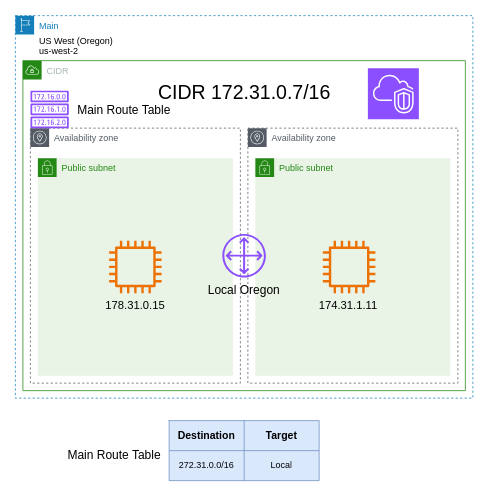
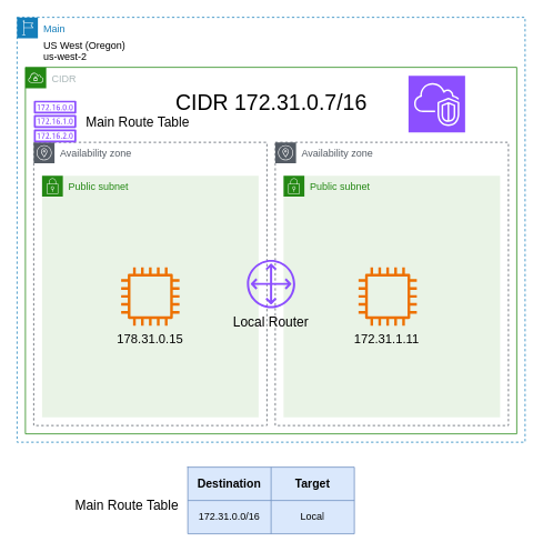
- <mxCell id="18" value="Local Oregon" style="text;whiteSpace=wrap;align=center;fontSize=16;" parent="4" vertex="1"><mxGeometry x="231.25" y="349" width="147.5" height="40" as="geometry" /></mxCell>
+ <mxCell id="18" value="Local Router" style="text;whiteSpace=wrap;align=center;fontSize=16;" parent="4" vertex="1"><mxGeometry x="231.25" y="349" width="147.5" height="40" as="geometry" /></mxCell>
- <mxCell id="16" value="174.31.1.11" style="text;whiteSpace=wrap;align=center;fontSize=15;" parent="4" vertex="1"><mxGeometry x="370" y="370" width="147.5" height="40" as="geometry" /></mxCell>
+ <mxCell id="16" value="172.31.1.11" style="text;whiteSpace=wrap;align=center;fontSize=15;" parent="4" vertex="1"><mxGeometry x="370" y="370" width="147.5" height="40" as="geometry" /></mxCell>
- <mxCell id="24" value="272.31.0.0/16" style="shape=partialRectangle;html=1;whiteSpace=wrap;connectable=0;strokeColor=inherit;overflow=hidden;fillColor=none;top=0;left=0;bottom=0;right=0;pointerEvents=1;" parent="23" vertex="1"><mxGeometry width="100" height="40" as="geometry"><mxRectangle width="100" height="40" as="alternateBounds" /></mxGeometry></mxCell>
+ <mxCell id="24" value="172.31.0.0/16" style="shape=partialRectangle;html=1;whiteSpace=wrap;connectable=0;strokeColor=inherit;overflow=hidden;fillColor=none;top=0;left=0;bottom=0;right=0;pointerEvents=1;" parent="23" vertex="1"><mxGeometry width="100" height="40" as="geometry"><mxRectangle width="100" height="40" as="alternateBounds" /></mxGeometry></mxCell>
